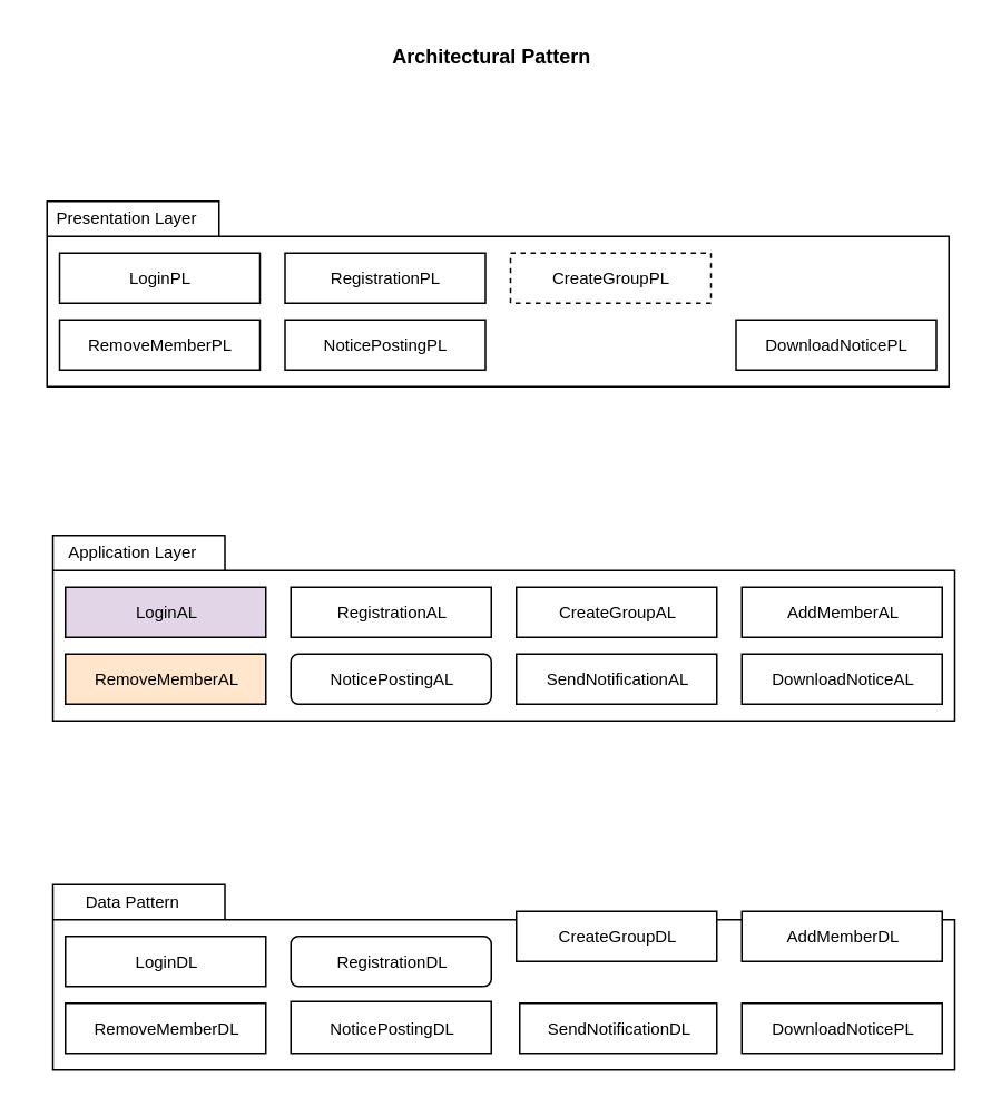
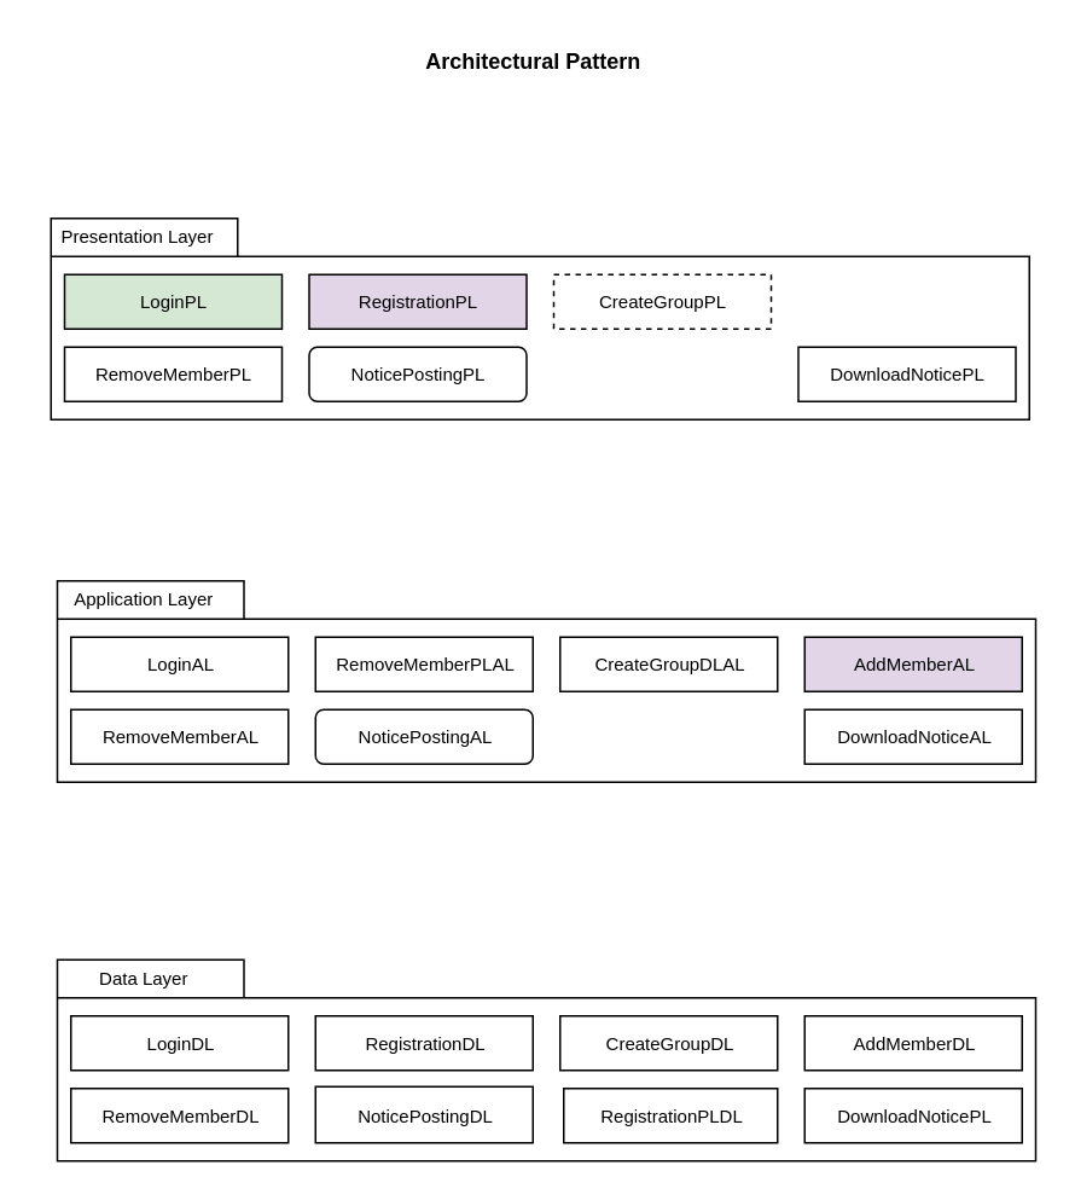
- <mxCell id="5" value="&lt;span data-lucid-type=&quot;application/vnd.lucid.text&quot; data-lucid-content=&quot;{&amp;quot;t&amp;quot;:&amp;quot;LoginPL&amp;quot;,&amp;quot;m&amp;quot;:[{&amp;quot;s&amp;quot;:0,&amp;quot;n&amp;quot;:&amp;quot;a&amp;quot;,&amp;quot;v&amp;quot;:&amp;quot;center&amp;quot;},{&amp;quot;s&amp;quot;:0,&amp;quot;n&amp;quot;:&amp;quot;c&amp;quot;,&amp;quot;v&amp;quot;:&amp;quot;#333333ff&amp;quot;,&amp;quot;e&amp;quot;:7}]}&quot;&gt;&lt;span style=&quot;&quot;&gt;LoginPL&lt;/span&gt;&lt;/span&gt;" style="html=1;fontSize=10;fontColor=#000000;" vertex="1" parent="1"><mxGeometry x="35" y="151" width="120" height="30" as="geometry" /></mxCell>
+ <mxCell id="5" value="&lt;span data-lucid-type=&quot;application/vnd.lucid.text&quot; data-lucid-content=&quot;{&amp;quot;t&amp;quot;:&amp;quot;LoginPL&amp;quot;,&amp;quot;m&amp;quot;:[{&amp;quot;s&amp;quot;:0,&amp;quot;n&amp;quot;:&amp;quot;a&amp;quot;,&amp;quot;v&amp;quot;:&amp;quot;center&amp;quot;},{&amp;quot;s&amp;quot;:0,&amp;quot;n&amp;quot;:&amp;quot;c&amp;quot;,&amp;quot;v&amp;quot;:&amp;quot;#333333ff&amp;quot;,&amp;quot;e&amp;quot;:7}]}&quot;&gt;&lt;span style=&quot;&quot;&gt;LoginPL&lt;/span&gt;&lt;/span&gt;" style="html=1;fontSize=10;fontColor=#000000;fillColor=#d5e8d4;" vertex="1" parent="1"><mxGeometry x="35" y="151" width="120" height="30" as="geometry" /></mxCell>
- <mxCell id="6" value="&lt;span data-lucid-type=&quot;application/vnd.lucid.text&quot; data-lucid-content=&quot;{&amp;quot;t&amp;quot;:&amp;quot;RegistrationPL&amp;quot;,&amp;quot;m&amp;quot;:[{&amp;quot;s&amp;quot;:0,&amp;quot;n&amp;quot;:&amp;quot;a&amp;quot;,&amp;quot;v&amp;quot;:&amp;quot;center&amp;quot;},{&amp;quot;s&amp;quot;:0,&amp;quot;n&amp;quot;:&amp;quot;c&amp;quot;,&amp;quot;v&amp;quot;:&amp;quot;#333333ff&amp;quot;,&amp;quot;e&amp;quot;:14}]}&quot;&gt;&lt;span style=&quot;&quot;&gt;RegistrationPL&lt;/span&gt;&lt;/span&gt;" style="html=1;fontSize=10;fontColor=#000000;" vertex="1" parent="1"><mxGeometry x="170" y="151" width="120" height="30" as="geometry" /></mxCell>
+ <mxCell id="6" value="&lt;span data-lucid-type=&quot;application/vnd.lucid.text&quot; data-lucid-content=&quot;{&amp;quot;t&amp;quot;:&amp;quot;RegistrationPL&amp;quot;,&amp;quot;m&amp;quot;:[{&amp;quot;s&amp;quot;:0,&amp;quot;n&amp;quot;:&amp;quot;a&amp;quot;,&amp;quot;v&amp;quot;:&amp;quot;center&amp;quot;},{&amp;quot;s&amp;quot;:0,&amp;quot;n&amp;quot;:&amp;quot;c&amp;quot;,&amp;quot;v&amp;quot;:&amp;quot;#333333ff&amp;quot;,&amp;quot;e&amp;quot;:14}]}&quot;&gt;&lt;span style=&quot;&quot;&gt;RegistrationPL&lt;/span&gt;&lt;/span&gt;" style="html=1;fontSize=10;fontColor=#000000;fillColor=#e1d5e7;" vertex="1" parent="1"><mxGeometry x="170" y="151" width="120" height="30" as="geometry" /></mxCell>
- <mxCell id="9" value="&lt;span data-lucid-type=&quot;application/vnd.lucid.text&quot; data-lucid-content=&quot;{&amp;quot;t&amp;quot;:&amp;quot;NoticePostingPL&amp;quot;,&amp;quot;m&amp;quot;:[{&amp;quot;s&amp;quot;:0,&amp;quot;n&amp;quot;:&amp;quot;a&amp;quot;,&amp;quot;v&amp;quot;:&amp;quot;center&amp;quot;},{&amp;quot;s&amp;quot;:0,&amp;quot;n&amp;quot;:&amp;quot;c&amp;quot;,&amp;quot;v&amp;quot;:&amp;quot;#333333ff&amp;quot;,&amp;quot;e&amp;quot;:15}]}&quot;&gt;&lt;span style=&quot;&quot;&gt;NoticePostingPL&lt;/span&gt;&lt;/span&gt;" style="html=1;fontSize=10;fontColor=#000000;" vertex="1" parent="1"><mxGeometry x="170" y="191" width="120" height="30" as="geometry" /></mxCell>
+ <mxCell id="9" value="&lt;span data-lucid-type=&quot;application/vnd.lucid.text&quot; data-lucid-content=&quot;{&amp;quot;t&amp;quot;:&amp;quot;NoticePostingPL&amp;quot;,&amp;quot;m&amp;quot;:[{&amp;quot;s&amp;quot;:0,&amp;quot;n&amp;quot;:&amp;quot;a&amp;quot;,&amp;quot;v&amp;quot;:&amp;quot;center&amp;quot;},{&amp;quot;s&amp;quot;:0,&amp;quot;n&amp;quot;:&amp;quot;c&amp;quot;,&amp;quot;v&amp;quot;:&amp;quot;#333333ff&amp;quot;,&amp;quot;e&amp;quot;:15}]}&quot;&gt;&lt;span style=&quot;&quot;&gt;NoticePostingPL&lt;/span&gt;&lt;/span&gt;" style="html=1;fontSize=10;fontColor=#000000;rounded=1;" vertex="1" parent="1"><mxGeometry x="170" y="191" width="120" height="30" as="geometry" /></mxCell>
- <mxCell id="13" value="&lt;span data-lucid-type=&quot;application/vnd.lucid.text&quot; data-lucid-content=&quot;{&amp;quot;t&amp;quot;:&amp;quot;LoginPL&amp;quot;,&amp;quot;m&amp;quot;:[{&amp;quot;s&amp;quot;:0,&amp;quot;n&amp;quot;:&amp;quot;a&amp;quot;,&amp;quot;v&amp;quot;:&amp;quot;center&amp;quot;},{&amp;quot;s&amp;quot;:0,&amp;quot;n&amp;quot;:&amp;quot;c&amp;quot;,&amp;quot;v&amp;quot;:&amp;quot;#333333ff&amp;quot;,&amp;quot;e&amp;quot;:7}]}&quot;&gt;&lt;span style=&quot;&quot;&gt;LoginAL&lt;/span&gt;&lt;/span&gt;" style="html=1;fontSize=10;fontColor=#000000;fillColor=#e1d5e7;" vertex="1" parent="1"><mxGeometry x="38.5" y="351" width="120" height="30" as="geometry" /></mxCell>
+ <mxCell id="13" value="&lt;span data-lucid-type=&quot;application/vnd.lucid.text&quot; data-lucid-content=&quot;{&amp;quot;t&amp;quot;:&amp;quot;LoginPL&amp;quot;,&amp;quot;m&amp;quot;:[{&amp;quot;s&amp;quot;:0,&amp;quot;n&amp;quot;:&amp;quot;a&amp;quot;,&amp;quot;v&amp;quot;:&amp;quot;center&amp;quot;},{&amp;quot;s&amp;quot;:0,&amp;quot;n&amp;quot;:&amp;quot;c&amp;quot;,&amp;quot;v&amp;quot;:&amp;quot;#333333ff&amp;quot;,&amp;quot;e&amp;quot;:7}]}&quot;&gt;&lt;span style=&quot;&quot;&gt;LoginAL&lt;/span&gt;&lt;/span&gt;" style="html=1;fontSize=10;fontColor=#000000;" vertex="1" parent="1"><mxGeometry x="38.5" y="351" width="120" height="30" as="geometry" /></mxCell>
- <mxCell id="14" value="&lt;span data-lucid-type=&quot;application/vnd.lucid.text&quot; data-lucid-content=&quot;{&amp;quot;t&amp;quot;:&amp;quot;RegistrationPL&amp;quot;,&amp;quot;m&amp;quot;:[{&amp;quot;s&amp;quot;:0,&amp;quot;n&amp;quot;:&amp;quot;a&amp;quot;,&amp;quot;v&amp;quot;:&amp;quot;center&amp;quot;},{&amp;quot;s&amp;quot;:0,&amp;quot;n&amp;quot;:&amp;quot;c&amp;quot;,&amp;quot;v&amp;quot;:&amp;quot;#333333ff&amp;quot;,&amp;quot;e&amp;quot;:14}]}&quot;&gt;&lt;span style=&quot;&quot;&gt;Registration&lt;/span&gt;&lt;/span&gt;&lt;span style=&quot;&quot;&gt;AL&lt;/span&gt;" style="html=1;fontSize=10;fontColor=#000000;" vertex="1" parent="1"><mxGeometry x="173.5" y="351" width="120" height="30" as="geometry" /></mxCell>
+ <mxCell id="14" value="&lt;span data-lucid-type=&quot;application/vnd.lucid.text&quot; data-lucid-content=&quot;{&amp;quot;t&amp;quot;:&amp;quot;RegistrationPL&amp;quot;,&amp;quot;m&amp;quot;:[{&amp;quot;s&amp;quot;:0,&amp;quot;n&amp;quot;:&amp;quot;a&amp;quot;,&amp;quot;v&amp;quot;:&amp;quot;center&amp;quot;},{&amp;quot;s&amp;quot;:0,&amp;quot;n&amp;quot;:&amp;quot;c&amp;quot;,&amp;quot;v&amp;quot;:&amp;quot;#333333ff&amp;quot;,&amp;quot;e&amp;quot;:14}]}&quot;&gt;&lt;span style=&quot;&quot;&gt;RemoveMemberPL&lt;/span&gt;&lt;/span&gt;&lt;span style=&quot;&quot;&gt;AL&lt;/span&gt;" style="html=1;fontSize=10;fontColor=#000000;" vertex="1" parent="1"><mxGeometry x="173.5" y="351" width="120" height="30" as="geometry" /></mxCell>
- <mxCell id="16" value="&lt;span data-lucid-type=&quot;application/vnd.lucid.text&quot; data-lucid-content=&quot;{&amp;quot;t&amp;quot;:&amp;quot;CreateGroupPL&amp;quot;,&amp;quot;m&amp;quot;:[{&amp;quot;s&amp;quot;:0,&amp;quot;n&amp;quot;:&amp;quot;a&amp;quot;,&amp;quot;v&amp;quot;:&amp;quot;center&amp;quot;},{&amp;quot;s&amp;quot;:0,&amp;quot;n&amp;quot;:&amp;quot;c&amp;quot;,&amp;quot;v&amp;quot;:&amp;quot;#333333ff&amp;quot;,&amp;quot;e&amp;quot;:13}]}&quot;&gt;&lt;span style=&quot;&quot;&gt;CreateGroup&lt;/span&gt;&lt;/span&gt;&lt;span style=&quot;&quot;&gt;AL&lt;/span&gt;" style="html=1;fontSize=10;fontColor=#000000;" vertex="1" parent="1"><mxGeometry x="308.5" y="351" width="120" height="30" as="geometry" /></mxCell>
+ <mxCell id="16" value="&lt;span data-lucid-type=&quot;application/vnd.lucid.text&quot; data-lucid-content=&quot;{&amp;quot;t&amp;quot;:&amp;quot;CreateGroupPL&amp;quot;,&amp;quot;m&amp;quot;:[{&amp;quot;s&amp;quot;:0,&amp;quot;n&amp;quot;:&amp;quot;a&amp;quot;,&amp;quot;v&amp;quot;:&amp;quot;center&amp;quot;},{&amp;quot;s&amp;quot;:0,&amp;quot;n&amp;quot;:&amp;quot;c&amp;quot;,&amp;quot;v&amp;quot;:&amp;quot;#333333ff&amp;quot;,&amp;quot;e&amp;quot;:13}]}&quot;&gt;&lt;span style=&quot;&quot;&gt;CreateGroupDL&lt;/span&gt;&lt;/span&gt;&lt;span style=&quot;&quot;&gt;AL&lt;/span&gt;" style="html=1;fontSize=10;fontColor=#000000;" vertex="1" parent="1"><mxGeometry x="308.5" y="351" width="120" height="30" as="geometry" /></mxCell>
- <mxCell id="15" value="&lt;span data-lucid-type=&quot;application/vnd.lucid.text&quot; data-lucid-content=&quot;{&amp;quot;t&amp;quot;:&amp;quot;AddMemberPL&amp;quot;,&amp;quot;m&amp;quot;:[{&amp;quot;s&amp;quot;:0,&amp;quot;n&amp;quot;:&amp;quot;a&amp;quot;,&amp;quot;v&amp;quot;:&amp;quot;center&amp;quot;},{&amp;quot;s&amp;quot;:0,&amp;quot;n&amp;quot;:&amp;quot;c&amp;quot;,&amp;quot;v&amp;quot;:&amp;quot;#333333ff&amp;quot;,&amp;quot;e&amp;quot;:11}]}&quot;&gt;&lt;span style=&quot;&quot;&gt;AddMember&lt;/span&gt;&lt;/span&gt;&lt;span style=&quot;&quot;&gt;AL&lt;/span&gt;" style="html=1;fontSize=10;fontColor=#000000;" vertex="1" parent="1"><mxGeometry x="443.5" y="351" width="120" height="30" as="geometry" /></mxCell>
+ <mxCell id="15" value="&lt;span data-lucid-type=&quot;application/vnd.lucid.text&quot; data-lucid-content=&quot;{&amp;quot;t&amp;quot;:&amp;quot;AddMemberPL&amp;quot;,&amp;quot;m&amp;quot;:[{&amp;quot;s&amp;quot;:0,&amp;quot;n&amp;quot;:&amp;quot;a&amp;quot;,&amp;quot;v&amp;quot;:&amp;quot;center&amp;quot;},{&amp;quot;s&amp;quot;:0,&amp;quot;n&amp;quot;:&amp;quot;c&amp;quot;,&amp;quot;v&amp;quot;:&amp;quot;#333333ff&amp;quot;,&amp;quot;e&amp;quot;:11}]}&quot;&gt;&lt;span style=&quot;&quot;&gt;AddMember&lt;/span&gt;&lt;/span&gt;&lt;span style=&quot;&quot;&gt;AL&lt;/span&gt;" style="html=1;fontSize=10;fontColor=#000000;fillColor=#e1d5e7;" vertex="1" parent="1"><mxGeometry x="443.5" y="351" width="120" height="30" as="geometry" /></mxCell>
- <mxCell id="17" value="&lt;span data-lucid-type=&quot;application/vnd.lucid.text&quot; data-lucid-content=&quot;{&amp;quot;t&amp;quot;:&amp;quot;RemoveMemberPL&amp;quot;,&amp;quot;m&amp;quot;:[{&amp;quot;s&amp;quot;:0,&amp;quot;n&amp;quot;:&amp;quot;a&amp;quot;,&amp;quot;v&amp;quot;:&amp;quot;center&amp;quot;},{&amp;quot;s&amp;quot;:0,&amp;quot;n&amp;quot;:&amp;quot;c&amp;quot;,&amp;quot;v&amp;quot;:&amp;quot;#333333ff&amp;quot;,&amp;quot;e&amp;quot;:14}]}&quot;&gt;&lt;span style=&quot;&quot;&gt;RemoveMember&lt;/span&gt;&lt;/span&gt;&lt;span style=&quot;&quot;&gt;AL&lt;/span&gt;" style="html=1;fontSize=10;fontColor=#000000;fillColor=#ffe6cc;" vertex="1" parent="1"><mxGeometry x="38.5" y="391" width="120" height="30" as="geometry" /></mxCell>
+ <mxCell id="17" value="&lt;span data-lucid-type=&quot;application/vnd.lucid.text&quot; data-lucid-content=&quot;{&amp;quot;t&amp;quot;:&amp;quot;RemoveMemberPL&amp;quot;,&amp;quot;m&amp;quot;:[{&amp;quot;s&amp;quot;:0,&amp;quot;n&amp;quot;:&amp;quot;a&amp;quot;,&amp;quot;v&amp;quot;:&amp;quot;center&amp;quot;},{&amp;quot;s&amp;quot;:0,&amp;quot;n&amp;quot;:&amp;quot;c&amp;quot;,&amp;quot;v&amp;quot;:&amp;quot;#333333ff&amp;quot;,&amp;quot;e&amp;quot;:14}]}&quot;&gt;&lt;span style=&quot;&quot;&gt;RemoveMember&lt;/span&gt;&lt;/span&gt;&lt;span style=&quot;&quot;&gt;AL&lt;/span&gt;" style="html=1;fontSize=10;fontColor=#000000;" vertex="1" parent="1"><mxGeometry x="38.5" y="391" width="120" height="30" as="geometry" /></mxCell>
- <mxCell id="19" value="&lt;span data-lucid-type=&quot;application/vnd.lucid.text&quot; data-lucid-content=&quot;{&amp;quot;t&amp;quot;:&amp;quot;SendNotificationPL&amp;quot;,&amp;quot;m&amp;quot;:[{&amp;quot;s&amp;quot;:0,&amp;quot;n&amp;quot;:&amp;quot;a&amp;quot;,&amp;quot;v&amp;quot;:&amp;quot;center&amp;quot;},{&amp;quot;s&amp;quot;:0,&amp;quot;n&amp;quot;:&amp;quot;c&amp;quot;,&amp;quot;v&amp;quot;:&amp;quot;#333333ff&amp;quot;,&amp;quot;e&amp;quot;:18}]}&quot;&gt;&lt;span style=&quot;&quot;&gt;SendNotification&lt;/span&gt;&lt;/span&gt;&lt;span style=&quot;&quot;&gt;AL&lt;/span&gt;" style="html=1;fontSize=10;fontColor=#000000;" vertex="1" parent="1"><mxGeometry x="308.5" y="391" width="120" height="30" as="geometry" /></mxCell>
- <mxCell id="22" value="Data Pattern" style="text;align=center;fontStyle=0;verticalAlign=middle;spacingLeft=3;spacingRight=3;strokeColor=none;rotatable=0;points=[[0,0.5],[1,0.5]];portConstraint=eastwest;fontSize=10;fontColor=#000000;" vertex="1" parent="1"><mxGeometry x="24" y="529" width="110" height="20" as="geometry" /></mxCell>
+ <mxCell id="22" value="Data Layer" style="text;align=center;fontStyle=0;verticalAlign=middle;spacingLeft=3;spacingRight=3;strokeColor=none;rotatable=0;points=[[0,0.5],[1,0.5]];portConstraint=eastwest;fontSize=10;fontColor=#000000;" vertex="1" parent="1"><mxGeometry x="24" y="529" width="110" height="20" as="geometry" /></mxCell>
- <mxCell id="26" value="&lt;span data-lucid-type=&quot;application/vnd.lucid.text&quot; data-lucid-content=&quot;{&amp;quot;t&amp;quot;:&amp;quot;CreateGroupPL&amp;quot;,&amp;quot;m&amp;quot;:[{&amp;quot;s&amp;quot;:0,&amp;quot;n&amp;quot;:&amp;quot;a&amp;quot;,&amp;quot;v&amp;quot;:&amp;quot;center&amp;quot;},{&amp;quot;s&amp;quot;:0,&amp;quot;n&amp;quot;:&amp;quot;c&amp;quot;,&amp;quot;v&amp;quot;:&amp;quot;#333333ff&amp;quot;,&amp;quot;e&amp;quot;:13}]}&quot;&gt;&lt;span style=&quot;&quot;&gt;CreateGroup&lt;/span&gt;&lt;/span&gt;&lt;span style=&quot;&quot;&gt;DL&lt;/span&gt;" style="html=1;fontSize=10;fontColor=#000000;" vertex="1" parent="1"><mxGeometry x="308.5" y="545" width="120" height="30" as="geometry" /></mxCell>
+ <mxCell id="26" value="&lt;span data-lucid-type=&quot;application/vnd.lucid.text&quot; data-lucid-content=&quot;{&amp;quot;t&amp;quot;:&amp;quot;CreateGroupPL&amp;quot;,&amp;quot;m&amp;quot;:[{&amp;quot;s&amp;quot;:0,&amp;quot;n&amp;quot;:&amp;quot;a&amp;quot;,&amp;quot;v&amp;quot;:&amp;quot;center&amp;quot;},{&amp;quot;s&amp;quot;:0,&amp;quot;n&amp;quot;:&amp;quot;c&amp;quot;,&amp;quot;v&amp;quot;:&amp;quot;#333333ff&amp;quot;,&amp;quot;e&amp;quot;:13}]}&quot;&gt;&lt;span style=&quot;&quot;&gt;CreateGroup&lt;/span&gt;&lt;/span&gt;&lt;span style=&quot;&quot;&gt;DL&lt;/span&gt;" style="html=1;fontSize=10;fontColor=#000000;" vertex="1" parent="1"><mxGeometry x="308.5" y="560" width="120" height="30" as="geometry" /></mxCell>
- <mxCell id="25" value="&lt;span data-lucid-type=&quot;application/vnd.lucid.text&quot; data-lucid-content=&quot;{&amp;quot;t&amp;quot;:&amp;quot;AddMemberPL&amp;quot;,&amp;quot;m&amp;quot;:[{&amp;quot;s&amp;quot;:0,&amp;quot;n&amp;quot;:&amp;quot;a&amp;quot;,&amp;quot;v&amp;quot;:&amp;quot;center&amp;quot;},{&amp;quot;s&amp;quot;:0,&amp;quot;n&amp;quot;:&amp;quot;c&amp;quot;,&amp;quot;v&amp;quot;:&amp;quot;#333333ff&amp;quot;,&amp;quot;e&amp;quot;:11}]}&quot;&gt;&lt;span style=&quot;&quot;&gt;AddMember&lt;/span&gt;&lt;/span&gt;&lt;span style=&quot;&quot;&gt;DL&lt;/span&gt;" style="html=1;fontSize=10;fontColor=#000000;" vertex="1" parent="1"><mxGeometry x="443.5" y="545" width="120" height="30" as="geometry" /></mxCell>
+ <mxCell id="25" value="&lt;span data-lucid-type=&quot;application/vnd.lucid.text&quot; data-lucid-content=&quot;{&amp;quot;t&amp;quot;:&amp;quot;AddMemberPL&amp;quot;,&amp;quot;m&amp;quot;:[{&amp;quot;s&amp;quot;:0,&amp;quot;n&amp;quot;:&amp;quot;a&amp;quot;,&amp;quot;v&amp;quot;:&amp;quot;center&amp;quot;},{&amp;quot;s&amp;quot;:0,&amp;quot;n&amp;quot;:&amp;quot;c&amp;quot;,&amp;quot;v&amp;quot;:&amp;quot;#333333ff&amp;quot;,&amp;quot;e&amp;quot;:11}]}&quot;&gt;&lt;span style=&quot;&quot;&gt;AddMember&lt;/span&gt;&lt;/span&gt;&lt;span style=&quot;&quot;&gt;DL&lt;/span&gt;" style="html=1;fontSize=10;fontColor=#000000;" vertex="1" parent="1"><mxGeometry x="443.5" y="560" width="120" height="30" as="geometry" /></mxCell>
- <mxCell id="24" value="&lt;span data-lucid-type=&quot;application/vnd.lucid.text&quot; data-lucid-content=&quot;{&amp;quot;t&amp;quot;:&amp;quot;RegistrationPL&amp;quot;,&amp;quot;m&amp;quot;:[{&amp;quot;s&amp;quot;:0,&amp;quot;n&amp;quot;:&amp;quot;a&amp;quot;,&amp;quot;v&amp;quot;:&amp;quot;center&amp;quot;},{&amp;quot;s&amp;quot;:0,&amp;quot;n&amp;quot;:&amp;quot;c&amp;quot;,&amp;quot;v&amp;quot;:&amp;quot;#333333ff&amp;quot;,&amp;quot;e&amp;quot;:14}]}&quot;&gt;&lt;span style=&quot;&quot;&gt;Registration&lt;/span&gt;&lt;/span&gt;&lt;span style=&quot;&quot;&gt;DL&lt;/span&gt;" style="html=1;fontSize=10;fontColor=#000000;rounded=1;" vertex="1" parent="1"><mxGeometry x="173.5" y="560" width="120" height="30" as="geometry" /></mxCell>
+ <mxCell id="24" value="&lt;span data-lucid-type=&quot;application/vnd.lucid.text&quot; data-lucid-content=&quot;{&amp;quot;t&amp;quot;:&amp;quot;RegistrationPL&amp;quot;,&amp;quot;m&amp;quot;:[{&amp;quot;s&amp;quot;:0,&amp;quot;n&amp;quot;:&amp;quot;a&amp;quot;,&amp;quot;v&amp;quot;:&amp;quot;center&amp;quot;},{&amp;quot;s&amp;quot;:0,&amp;quot;n&amp;quot;:&amp;quot;c&amp;quot;,&amp;quot;v&amp;quot;:&amp;quot;#333333ff&amp;quot;,&amp;quot;e&amp;quot;:14}]}&quot;&gt;&lt;span style=&quot;&quot;&gt;Registration&lt;/span&gt;&lt;/span&gt;&lt;span style=&quot;&quot;&gt;DL&lt;/span&gt;" style="html=1;fontSize=10;fontColor=#000000;" vertex="1" parent="1"><mxGeometry x="173.5" y="560" width="120" height="30" as="geometry" /></mxCell>
- <mxCell id="29" value="&lt;span data-lucid-type=&quot;application/vnd.lucid.text&quot; data-lucid-content=&quot;{&amp;quot;t&amp;quot;:&amp;quot;SendNotificationPL&amp;quot;,&amp;quot;m&amp;quot;:[{&amp;quot;s&amp;quot;:0,&amp;quot;n&amp;quot;:&amp;quot;a&amp;quot;,&amp;quot;v&amp;quot;:&amp;quot;center&amp;quot;},{&amp;quot;s&amp;quot;:0,&amp;quot;n&amp;quot;:&amp;quot;c&amp;quot;,&amp;quot;v&amp;quot;:&amp;quot;#333333ff&amp;quot;,&amp;quot;e&amp;quot;:18}]}&quot;&gt;&lt;span style=&quot;&quot;&gt;SendNotification&lt;/span&gt;&lt;/span&gt;&lt;span style=&quot;&quot;&gt;DL&lt;/span&gt;" style="html=1;fontSize=10;fontColor=#000000;" vertex="1" parent="1"><mxGeometry x="310.5" y="600" width="118" height="30" as="geometry" /></mxCell>
+ <mxCell id="29" value="&lt;span data-lucid-type=&quot;application/vnd.lucid.text&quot; data-lucid-content=&quot;{&amp;quot;t&amp;quot;:&amp;quot;SendNotificationPL&amp;quot;,&amp;quot;m&amp;quot;:[{&amp;quot;s&amp;quot;:0,&amp;quot;n&amp;quot;:&amp;quot;a&amp;quot;,&amp;quot;v&amp;quot;:&amp;quot;center&amp;quot;},{&amp;quot;s&amp;quot;:0,&amp;quot;n&amp;quot;:&amp;quot;c&amp;quot;,&amp;quot;v&amp;quot;:&amp;quot;#333333ff&amp;quot;,&amp;quot;e&amp;quot;:18}]}&quot;&gt;&lt;span style=&quot;&quot;&gt;RegistrationPL&lt;/span&gt;&lt;/span&gt;&lt;span style=&quot;&quot;&gt;DL&lt;/span&gt;" style="html=1;fontSize=10;fontColor=#000000;" vertex="1" parent="1"><mxGeometry x="310.5" y="600" width="118" height="30" as="geometry" /></mxCell>
